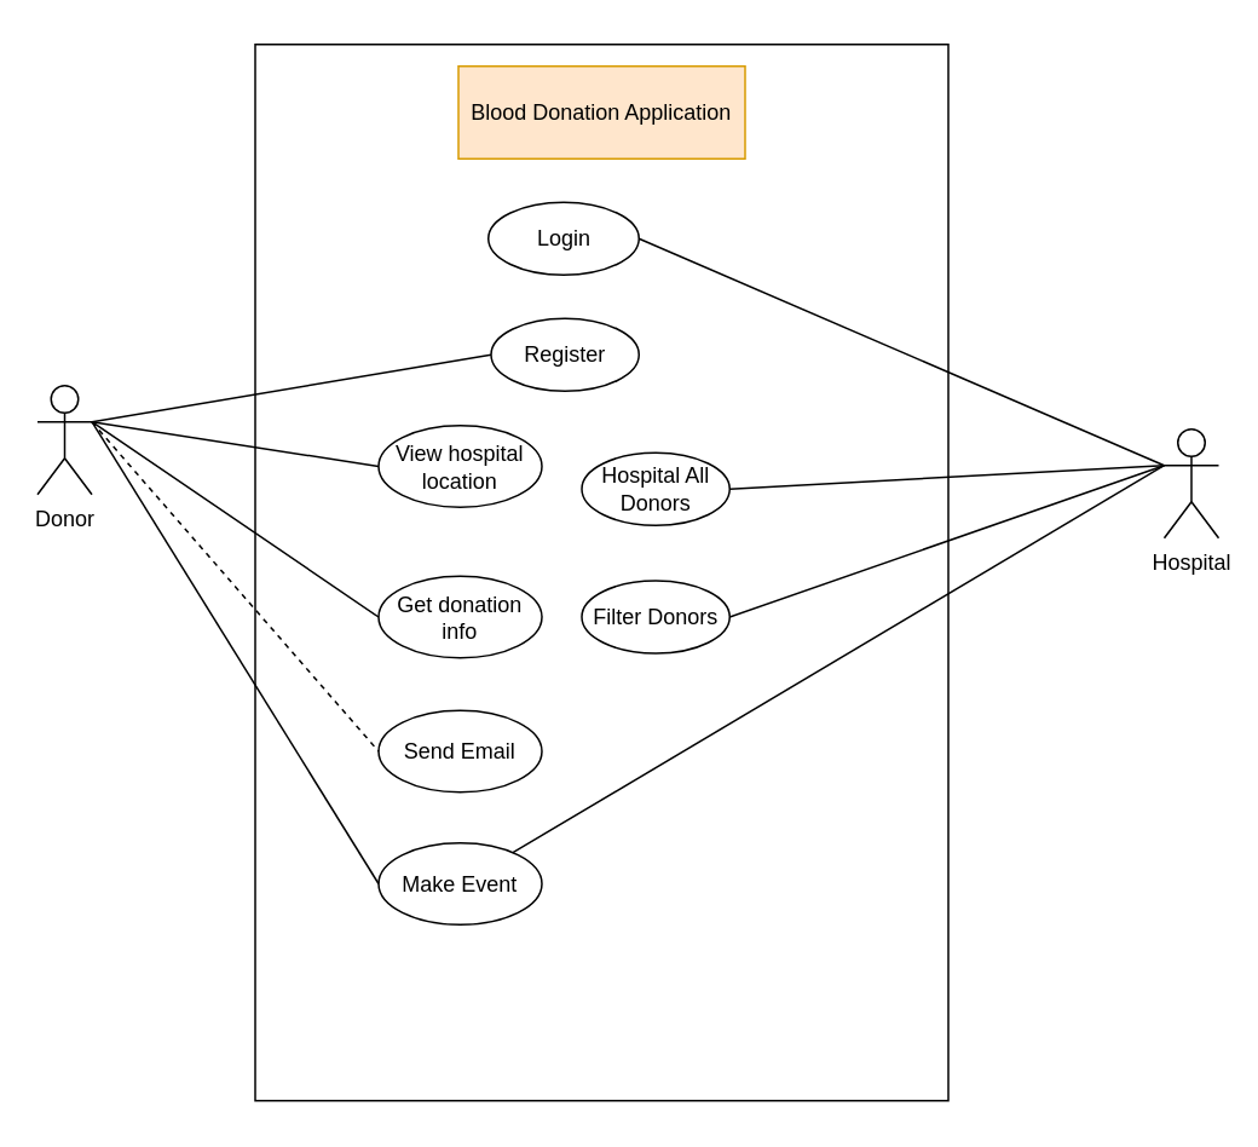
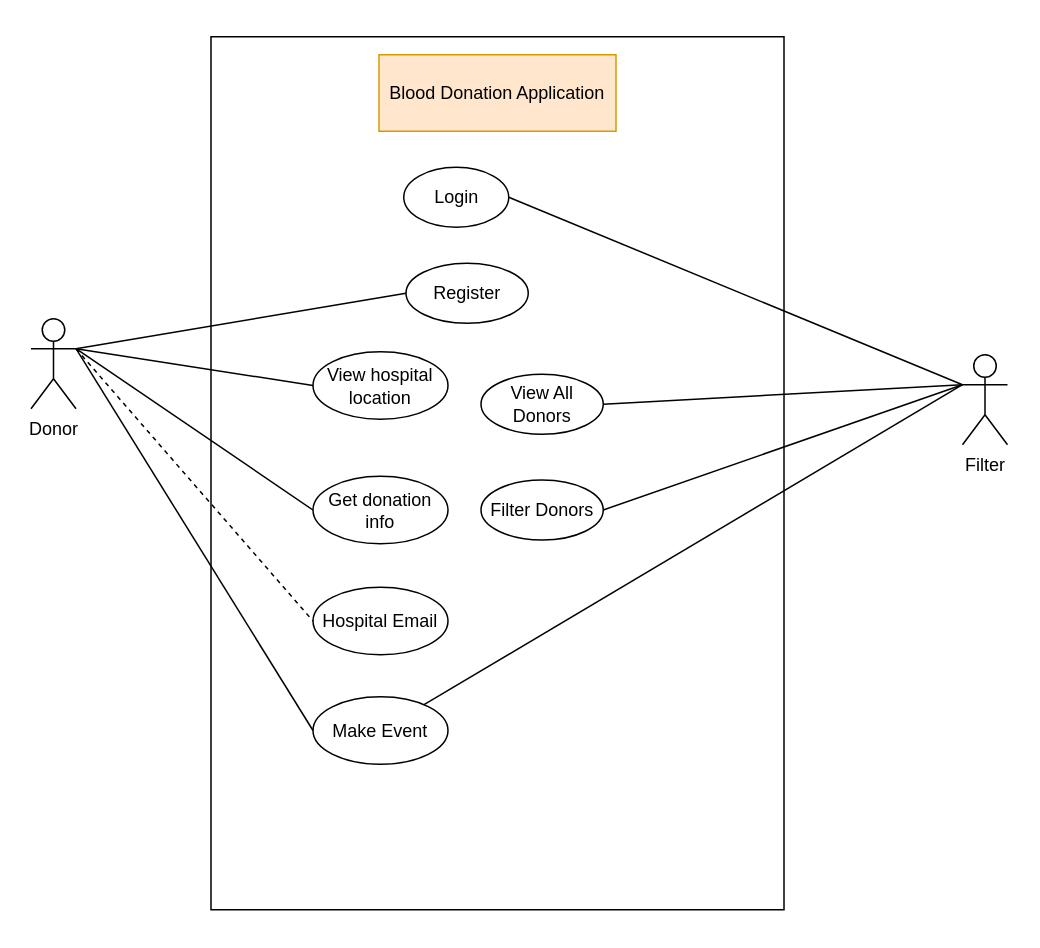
- <mxCell id="4" value="Login" style="ellipse;whiteSpace=wrap;html=1;" parent="3" vertex="1"><mxGeometry x="211.5" y="91" width="83" height="40" as="geometry" /></mxCell>
+ <mxCell id="4" value="Login" style="ellipse;whiteSpace=wrap;html=1;" parent="3" vertex="1"><mxGeometry x="211.5" y="91" width="70" height="40" as="geometry" /></mxCell>
- <mxCell id="10" value="Hospital All Donors" style="ellipse;whiteSpace=wrap;html=1;" parent="3" vertex="1"><mxGeometry x="263" y="229" width="81.5" height="40" as="geometry" /></mxCell>
+ <mxCell id="10" value="View All Donors" style="ellipse;whiteSpace=wrap;html=1;" parent="3" vertex="1"><mxGeometry x="263" y="229" width="81.5" height="40" as="geometry" /></mxCell>
- <mxCell id="20" value="Hospital" style="shape=umlActor;verticalLabelPosition=bottom;verticalAlign=top;html=1;outlineConnect=0;" parent="2" vertex="1"><mxGeometry x="584" y="216" width="30" height="60" as="geometry" /></mxCell>
+ <mxCell id="20" value="Filter" style="shape=umlActor;verticalLabelPosition=bottom;verticalAlign=top;html=1;outlineConnect=0;" parent="2" vertex="1"><mxGeometry x="584" y="216" width="30" height="60" as="geometry" /></mxCell>
- <mxCell id="8" value="Send Email" style="ellipse;whiteSpace=wrap;html=1;" parent="3" vertex="1"><mxGeometry x="151" y="371" width="90" height="45" as="geometry" /></mxCell>
+ <mxCell id="8" value="Hospital Email" style="ellipse;whiteSpace=wrap;html=1;" parent="3" vertex="1"><mxGeometry x="151" y="371" width="90" height="45" as="geometry" /></mxCell>
